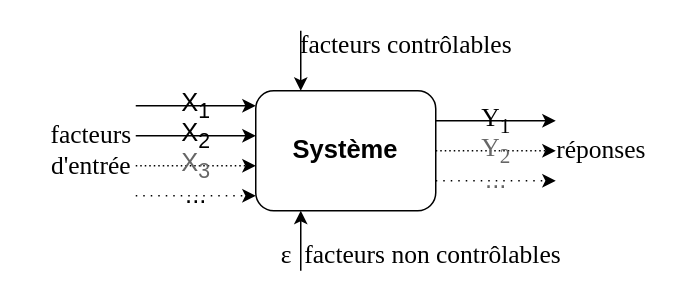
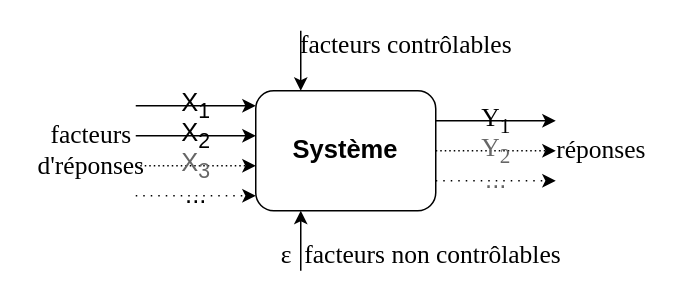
- <mxCell id="9" value="facteurs&lt;br&gt;d'entrée" style="text;html=1;align=center;verticalAlign=middle;resizable=0;points=[];autosize=1;strokeColor=none;fillColor=none;fontSize=17;fontFamily=Times New Roman;fontColor=#000000;" vertex="1" parent="1"><mxGeometry x="20" y="75" width="80" height="50" as="geometry" /></mxCell>
+ <mxCell id="9" value="facteurs&lt;br&gt;d'réponses" style="text;html=1;align=center;verticalAlign=middle;resizable=0;points=[];autosize=1;strokeColor=none;fillColor=none;fontSize=17;fontFamily=Times New Roman;fontColor=#000000;" vertex="1" parent="1"><mxGeometry x="20" y="75" width="80" height="50" as="geometry" /></mxCell>
